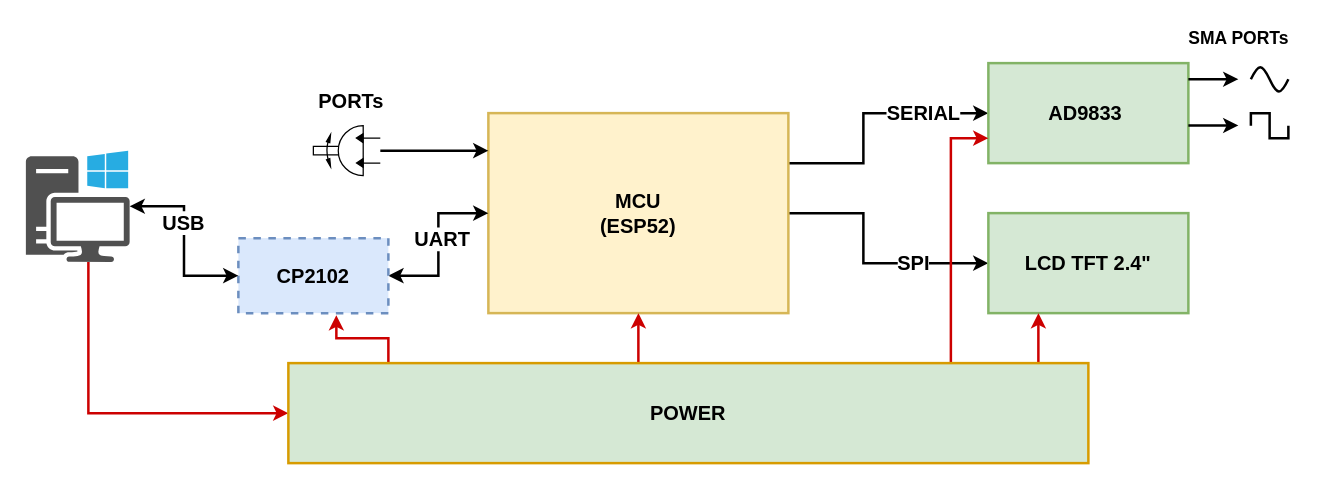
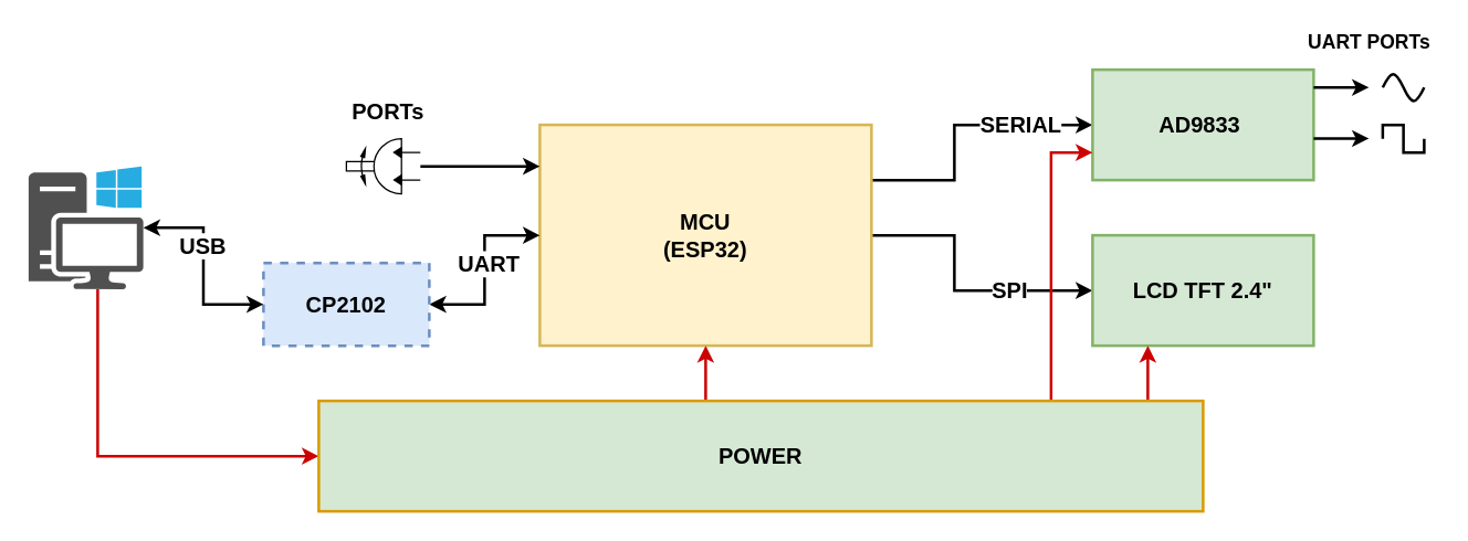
- <mxCell id="28" value="&lt;font style=&quot;font-size: 14px&quot;&gt;&lt;b&gt;SMA PORTs&lt;/b&gt;&lt;/font&gt;" style="text;html=1;align=center;verticalAlign=middle;resizable=0;points=[];autosize=1;strokeColor=none;" vertex="1" parent="1"><mxGeometry x="940" y="20" width="100" height="20" as="geometry" /></mxCell>
+ <mxCell id="28" value="&lt;font style=&quot;font-size: 14px&quot;&gt;&lt;b&gt;UART PORTs&lt;/b&gt;&lt;/font&gt;" style="text;html=1;align=center;verticalAlign=middle;resizable=0;points=[];autosize=1;strokeColor=none;" vertex="1" parent="1"><mxGeometry x="940" y="20" width="100" height="20" as="geometry" /></mxCell>
- <mxCell id="6" value="MCU&lt;br style=&quot;font-size: 16px;&quot;&gt;(ESP52)" style="rounded=0;whiteSpace=wrap;html=1;strokeWidth=2;fillColor=#fff2cc;strokeColor=#d6b656;fontSize=16;fontStyle=1" parent="1" vertex="1"><mxGeometry x="390" y="90" width="240" height="160" as="geometry" /></mxCell>
+ <mxCell id="6" value="MCU&lt;br style=&quot;font-size: 16px;&quot;&gt;(ESP32)" style="rounded=0;whiteSpace=wrap;html=1;strokeWidth=2;fillColor=#fff2cc;strokeColor=#d6b656;fontSize=16;fontStyle=1" parent="1" vertex="1"><mxGeometry x="390" y="90" width="240" height="160" as="geometry" /></mxCell>
- <mxCell id="21" style="edgeStyle=orthogonalEdgeStyle;rounded=0;orthogonalLoop=1;jettySize=auto;html=1;entryX=0.653;entryY=1.027;entryDx=0;entryDy=0;entryPerimeter=0;startArrow=none;startFill=0;strokeColor=#CC0000;strokeWidth=2;fontSize=16;fontStyle=1" parent="1" source="25" target="14" edge="1"><mxGeometry relative="1" as="geometry"><Array as="points"><mxPoint x="310" y="270" /><mxPoint x="268" y="270" /></Array></mxGeometry></mxCell>
